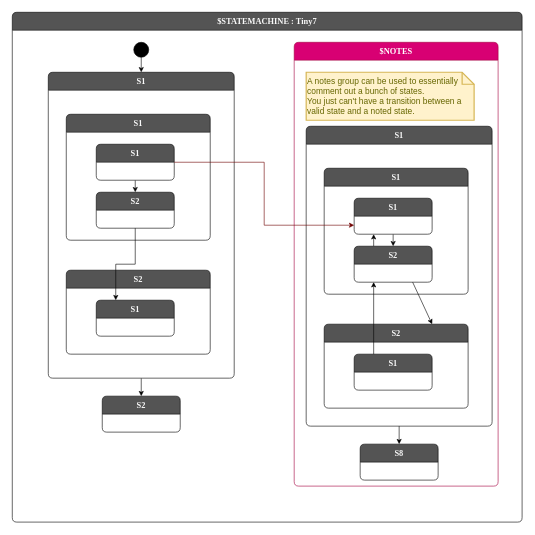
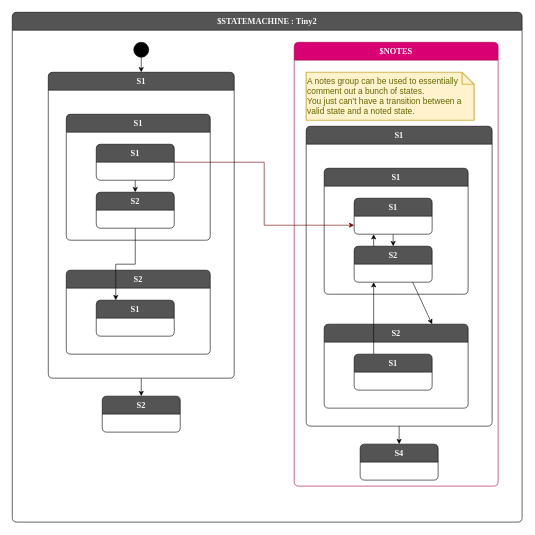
- <mxCell id="2" value="$STATEMACHINE : Tiny7" style="shape=swimlane;rotatable=0;align=center;verticalAlign=top;fontFamily=Lucida Console;startSize=30;fontSize=14;fontStyle=1;fontColor=#FAFAFA;fillColor=#545454;swimlaneFillColor=default;rounded=1;arcSize=15;absoluteArcSize=1;" parent="1" vertex="1"><mxGeometry x="20" y="20" width="850" height="850" as="geometry" /></mxCell>
+ <mxCell id="2" value="$STATEMACHINE : Tiny2" style="shape=swimlane;rotatable=0;align=center;verticalAlign=top;fontFamily=Lucida Console;startSize=30;fontSize=14;fontStyle=1;fontColor=#FAFAFA;fillColor=#545454;swimlaneFillColor=default;rounded=1;arcSize=15;absoluteArcSize=1;" parent="1" vertex="1"><mxGeometry x="20" y="20" width="850" height="850" as="geometry" /></mxCell>
- <mxCell id="22" value="S8" style="shape=swimlane;rotatable=0;align=center;verticalAlign=top;fontFamily=Lucida Console;startSize=30;fontSize=14;fontStyle=1;fontColor=#FAFAFA;fillColor=#545454;swimlaneFillColor=default;rounded=1;arcSize=15;absoluteArcSize=1;" parent="4" vertex="1"><mxGeometry x="110" y="670" width="130" height="60" as="geometry" /></mxCell>
+ <mxCell id="22" value="S4" style="shape=swimlane;rotatable=0;align=center;verticalAlign=top;fontFamily=Lucida Console;startSize=30;fontSize=14;fontStyle=1;fontColor=#FAFAFA;fillColor=#545454;swimlaneFillColor=default;rounded=1;arcSize=15;absoluteArcSize=1;" parent="4" vertex="1"><mxGeometry x="110" y="670" width="130" height="60" as="geometry" /></mxCell>
